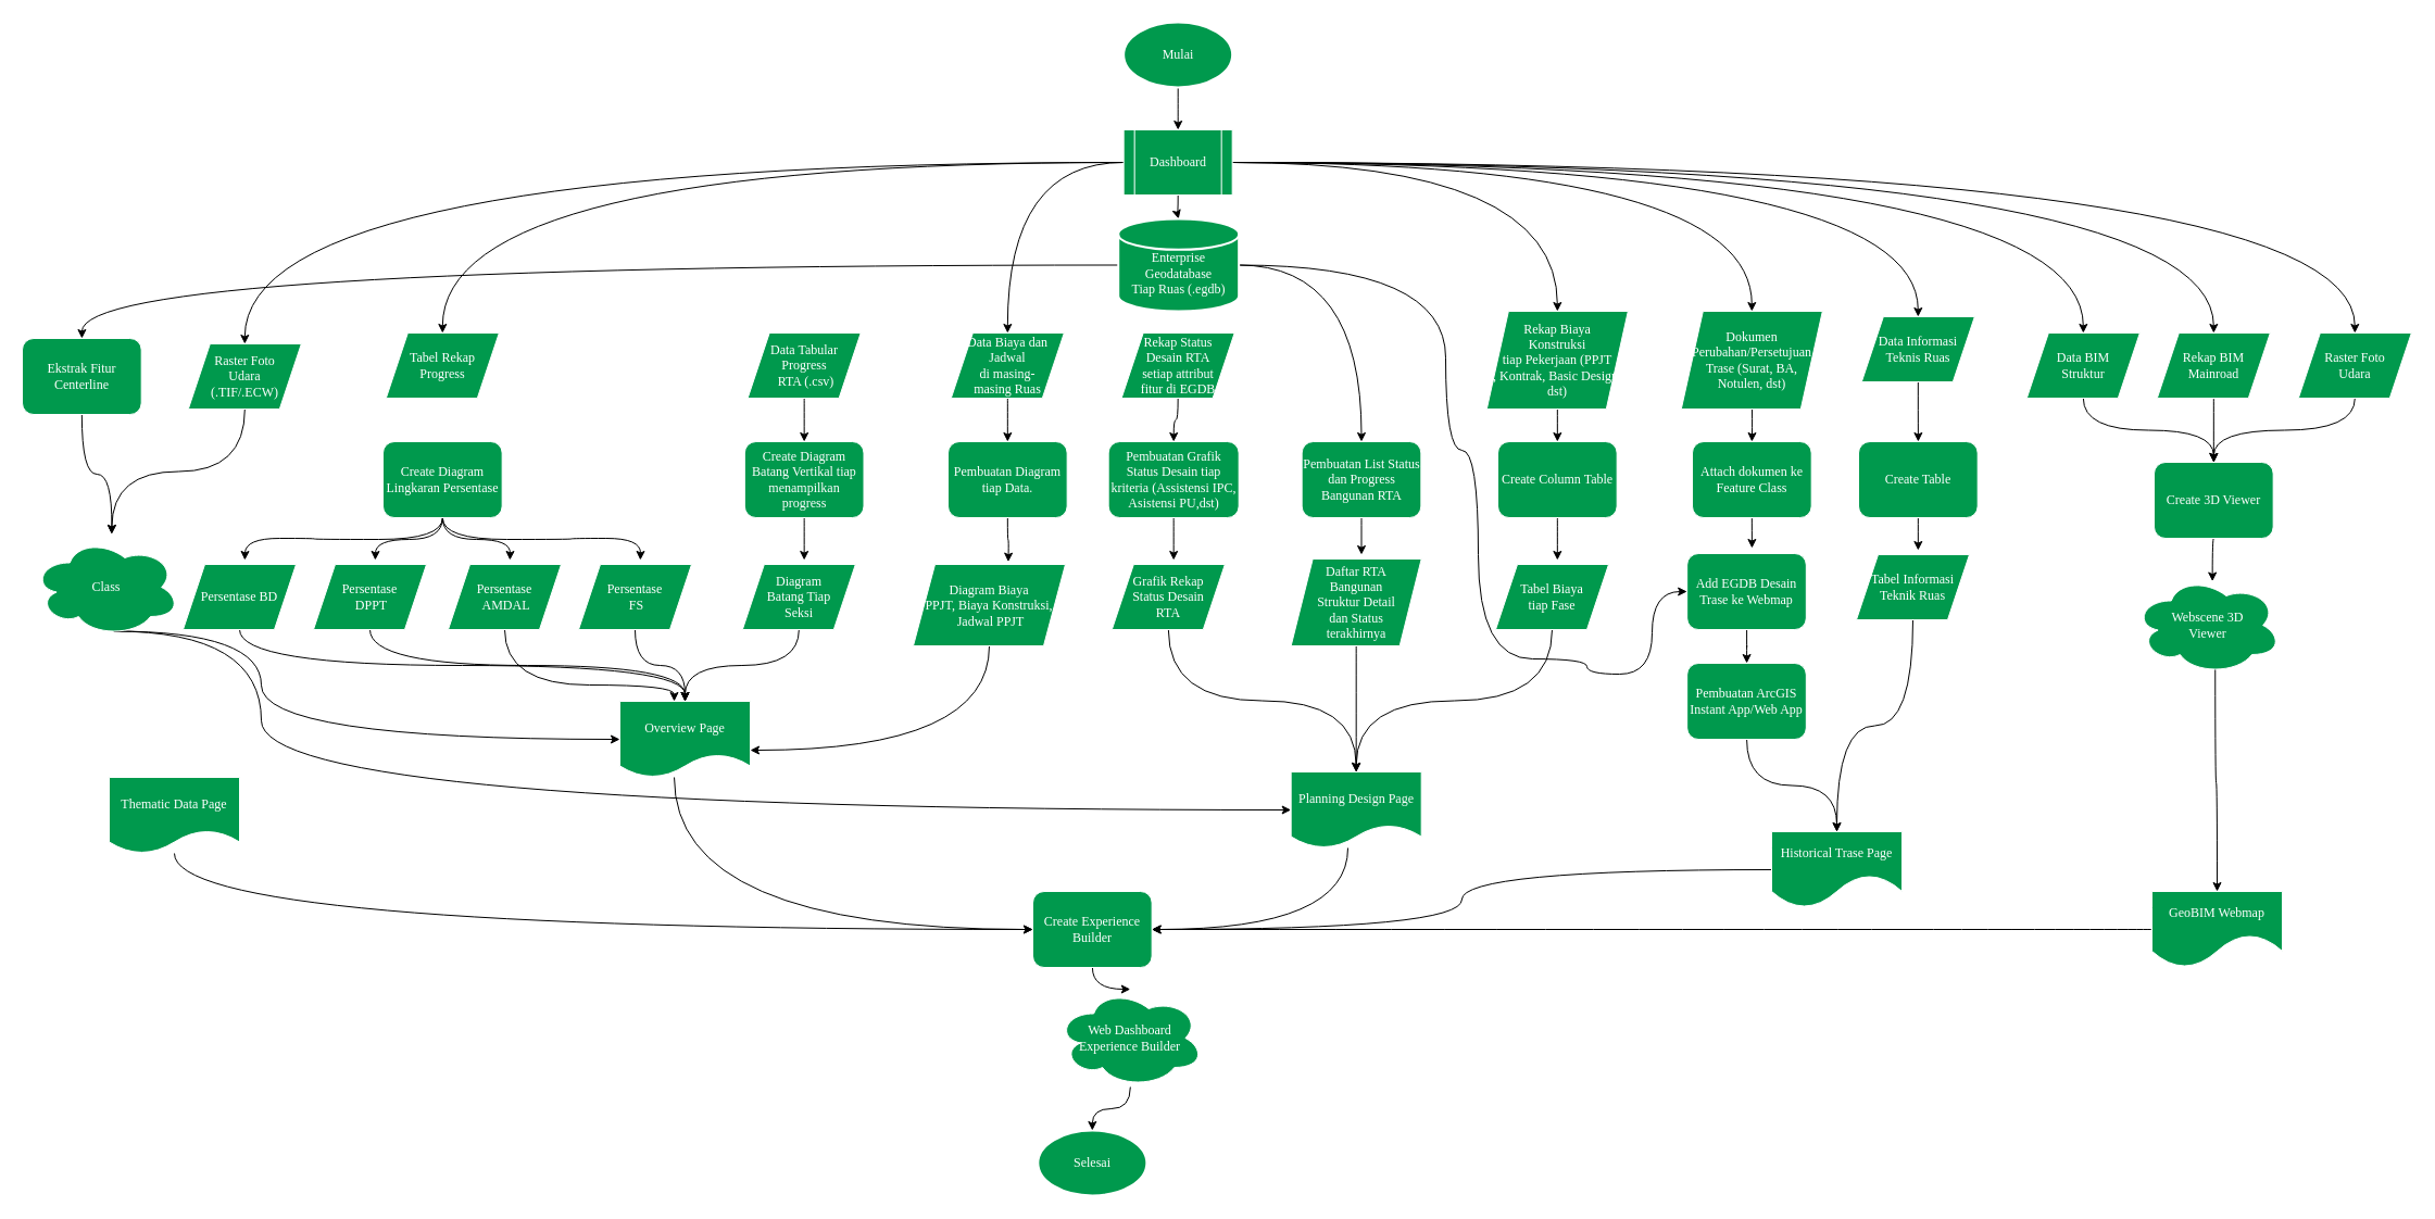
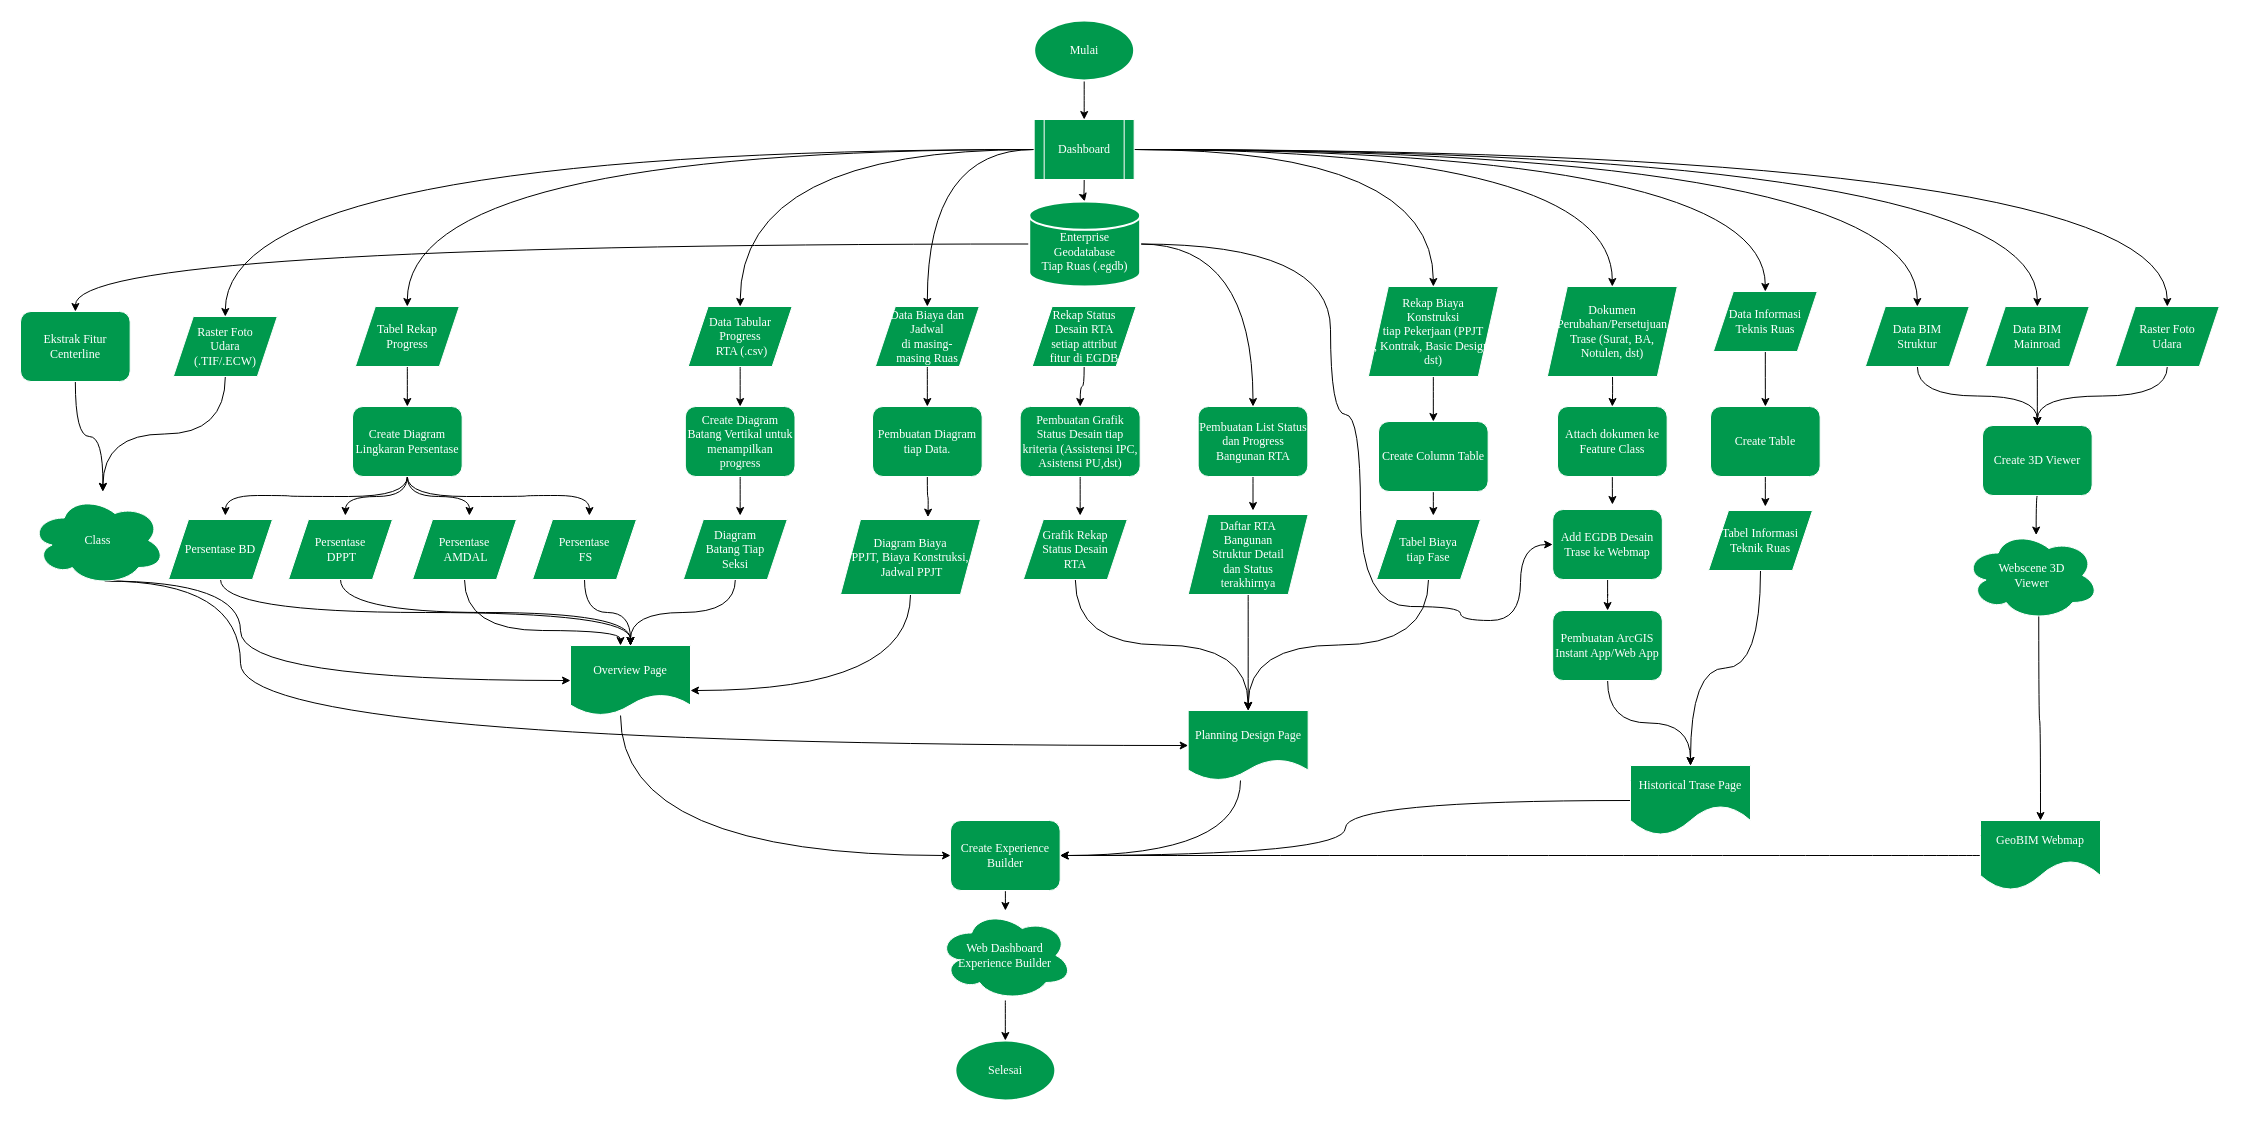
+ <mxCell id="7" style="edgeStyle=orthogonalEdgeStyle;curved=1;rounded=0;orthogonalLoop=1;jettySize=auto;html=1;exitX=0;exitY=0.5;exitDx=0;exitDy=0;fontSize=9;" edge="1" parent="1" source="15" target="43"><mxGeometry relative="1" as="geometry" /></mxCell>
- <mxCell id="87" value="&lt;font face=&quot;Times New Roman&quot;&gt;Rekap BIM &lt;br&gt;Mainroad&lt;/font&gt;" style="shape=parallelogram;perimeter=parallelogramPerimeter;whiteSpace=wrap;html=1;fixedSize=1;strokeColor=#FFFFFF;fontFamily=Tahoma;fontColor=#FFFFFF;fillColor=#00994D;" parent="1" vertex="1"><mxGeometry x="1984.83" y="306" width="104" height="60" as="geometry" /></mxCell>
+ <mxCell id="87" value="&lt;font face=&quot;Times New Roman&quot;&gt;Data BIM &lt;br&gt;Mainroad&lt;/font&gt;" style="shape=parallelogram;perimeter=parallelogramPerimeter;whiteSpace=wrap;html=1;fixedSize=1;strokeColor=#FFFFFF;fontFamily=Tahoma;fontColor=#FFFFFF;fillColor=#00994D;" parent="1" vertex="1"><mxGeometry x="1984.83" y="306" width="104" height="60" as="geometry" /></mxCell>
+ <mxCell id="50" style="edgeStyle=orthogonalEdgeStyle;curved=1;rounded=0;orthogonalLoop=1;jettySize=auto;html=1;exitX=0.5;exitY=1;exitDx=0;exitDy=0;entryX=0.5;entryY=0;entryDx=0;entryDy=0;fontFamily=Times New Roman;fontSize=12;fontColor=#000000;" parent="1" source="51" target="41" edge="1"><mxGeometry relative="1" as="geometry" /></mxCell>
- <mxCell id="47" value="&lt;font face=&quot;Times New Roman&quot;&gt;Create Diagram Batang Vertikal tiap menampilkan progress&lt;/font&gt;" style="rounded=1;whiteSpace=wrap;html=1;strokeColor=#FFFFFF;fontFamily=Tahoma;fontColor=#FFFFFF;fillColor=#00994D;" parent="1" vertex="1"><mxGeometry x="684.83" y="406" width="109.67" height="70" as="geometry" /></mxCell>
+ <mxCell id="47" value="&lt;font face=&quot;Times New Roman&quot;&gt;Create Diagram Batang Vertikal untuk menampilkan progress&lt;/font&gt;" style="rounded=1;whiteSpace=wrap;html=1;strokeColor=#FFFFFF;fontFamily=Tahoma;fontColor=#FFFFFF;fillColor=#00994D;" parent="1" vertex="1"><mxGeometry x="684.83" y="406" width="109.67" height="70" as="geometry" /></mxCell>
- <mxCell id="71" value="&lt;font face=&quot;Times New Roman&quot;&gt;Create Column Table&lt;/font&gt;" style="rounded=1;whiteSpace=wrap;html=1;strokeColor=#FFFFFF;fontFamily=Tahoma;fontColor=#FFFFFF;fillColor=#00994D;" parent="1" vertex="1"><mxGeometry x="1378" y="406" width="109.67" height="70" as="geometry" /></mxCell>
+ <mxCell id="71" value="&lt;font face=&quot;Times New Roman&quot;&gt;Create Column Table&lt;/font&gt;" style="rounded=1;whiteSpace=wrap;html=1;strokeColor=#FFFFFF;fontFamily=Tahoma;fontColor=#FFFFFF;fillColor=#00994D;" parent="1" vertex="1"><mxGeometry x="1378" y="421" width="109.67" height="70" as="geometry" /></mxCell>
- <mxCell id="17" value="Thematic Data Page" style="shape=document;whiteSpace=wrap;html=1;boundedLbl=1;labelBackgroundColor=none;strokeColor=#FFFFFF;fontFamily=Times New Roman;fontSize=12;fontColor=#FFFFFF;fillColor=#00994D;" parent="1" vertex="1"><mxGeometry x="100" y="715" width="120" height="70" as="geometry" /></mxCell>
- <mxCell id="16" style="edgeStyle=orthogonalEdgeStyle;curved=1;rounded=0;orthogonalLoop=1;jettySize=auto;html=1;fontFamily=Times New Roman;fontSize=11;fontColor=#000000;" parent="1" source="17" target="93" edge="1"><mxGeometry relative="1" as="geometry"><Array as="points"><mxPoint x="160" y="855" /></Array></mxGeometry></mxCell>
- <mxCell id="95" value="Web Dashboard Experience Builder" style="ellipse;shape=cloud;whiteSpace=wrap;html=1;labelBackgroundColor=none;strokeColor=#FFFFFF;fontFamily=Times New Roman;fontSize=12;fontColor=#FFFFFF;fillColor=#00994D;" parent="1" vertex="1"><mxGeometry x="972.34" y="910" width="135" height="90" as="geometry" /></mxCell>
+ <mxCell id="95" value="Web Dashboard Experience Builder" style="ellipse;shape=cloud;whiteSpace=wrap;html=1;labelBackgroundColor=none;strokeColor=#FFFFFF;fontFamily=Times New Roman;fontSize=12;fontColor=#FFFFFF;fillColor=#00994D;" parent="1" vertex="1"><mxGeometry x="937.34" y="910" width="135" height="90" as="geometry" /></mxCell>
